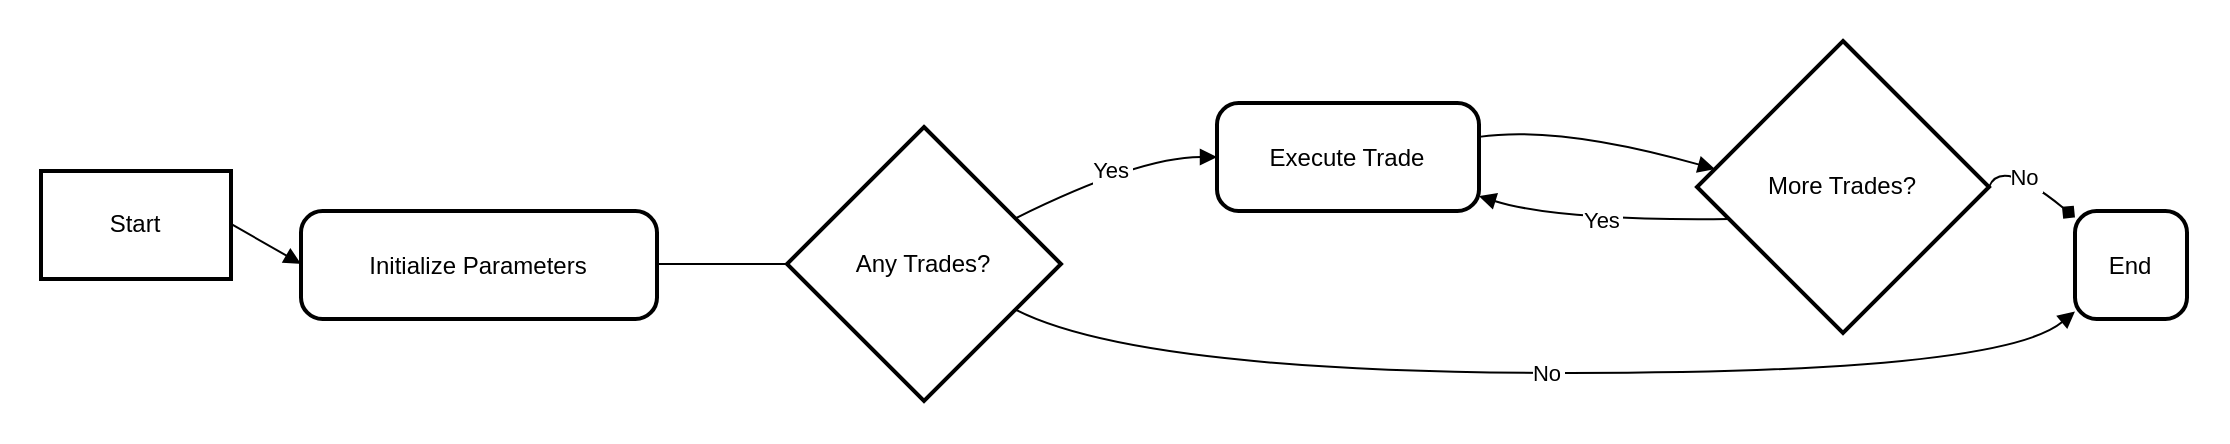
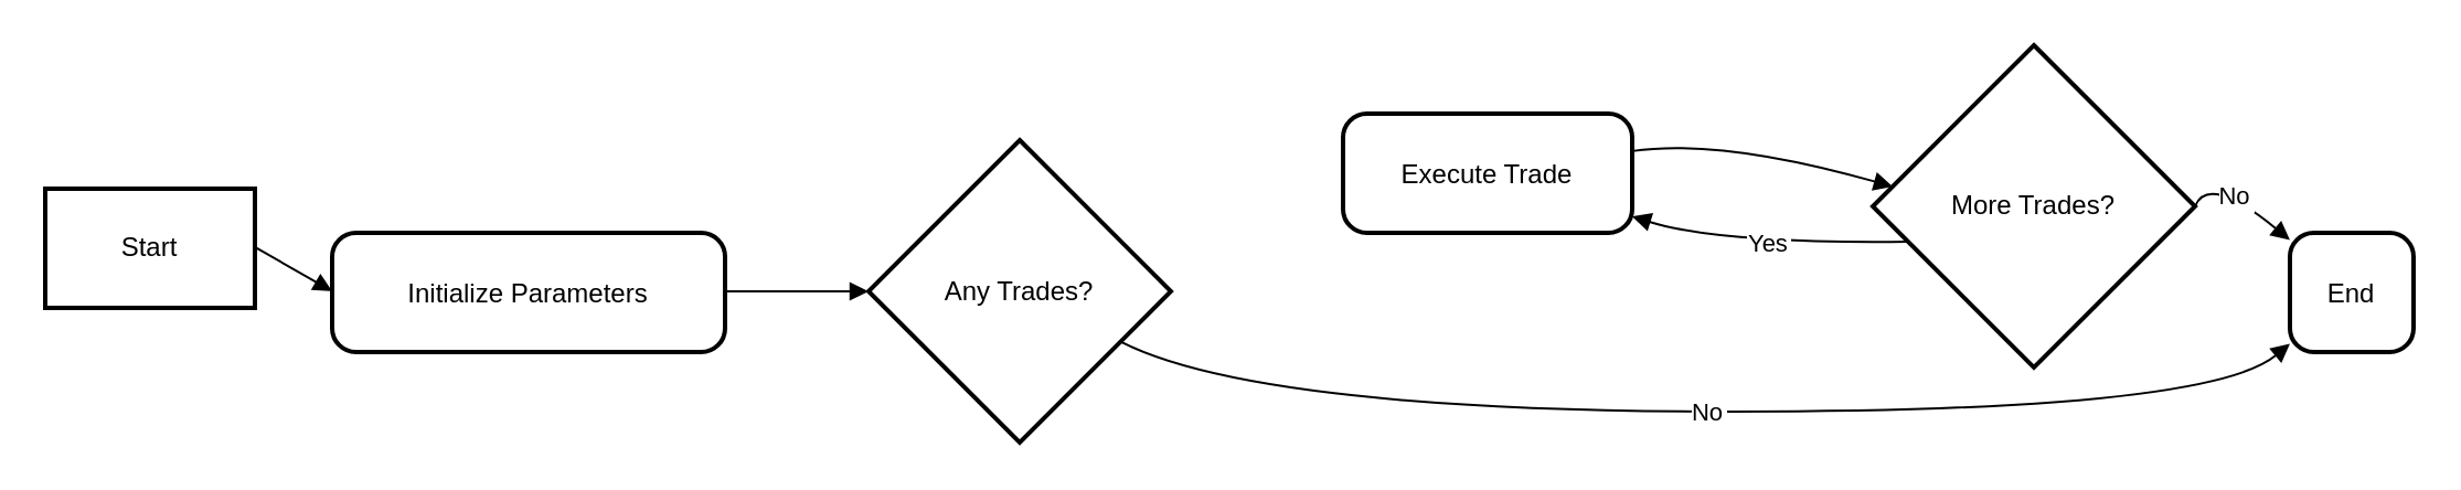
- <mxCell id="10" value="Yes" style="curved=1;startArrow=none;endArrow=block;exitX=1;exitY=0.25;entryX=0;entryY=0.5;" edge="1" parent="1" source="4" target="5"><mxGeometry relative="1" as="geometry"><Array as="points"><mxPoint x="569" y="78" /></Array></mxGeometry></mxCell>
- <mxCell id="13" value="No" style="curved=1;startArrow=none;endArrow=diamond;exitX=1;exitY=0.5;entryX=0;entryY=0.06;" edge="1" parent="1" source="6" target="7"><mxGeometry relative="1" as="geometry"><Array as="points"><mxPoint x="1000" y="78" /></Array></mxGeometry></mxCell>
+ <mxCell id="13" value="No" style="curved=1;startArrow=none;endArrow=block;exitX=1;exitY=0.5;entryX=0;entryY=0.06;" edge="1" parent="1" source="6" target="7"><mxGeometry relative="1" as="geometry"><Array as="points"><mxPoint x="1000" y="78" /></Array></mxGeometry></mxCell>
- <mxCell id="9" value="" style="curved=1;startArrow=none;endArrow=none;exitX=1;exitY=0.49;entryX=0;entryY=0.5;" edge="1" parent="1" source="3" target="4"><mxGeometry relative="1" as="geometry"><Array as="points" /></mxGeometry></mxCell>
+ <mxCell id="9" value="" style="curved=1;startArrow=none;endArrow=block;exitX=1;exitY=0.49;entryX=0;entryY=0.5;" edge="1" parent="1" source="3" target="4"><mxGeometry relative="1" as="geometry"><Array as="points" /></mxGeometry></mxCell>
